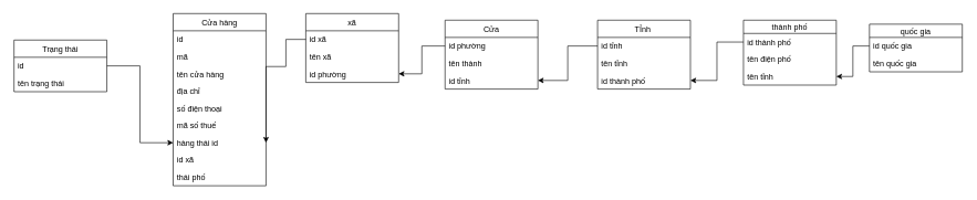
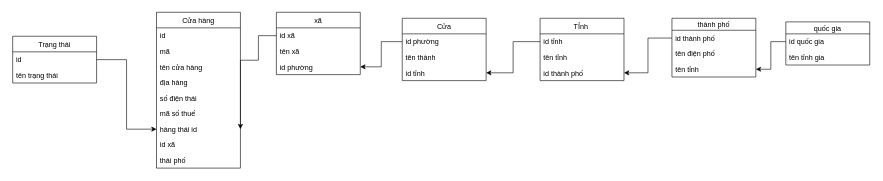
- <mxCell id="38" value="tên quốc gia" style="text;strokeColor=none;fillColor=none;align=left;verticalAlign=top;spacingLeft=4;spacingRight=4;overflow=hidden;rotatable=0;points=[[0,0.5],[1,0.5]];portConstraint=eastwest;" parent="36" vertex="1"><mxGeometry y="46" width="140" height="26" as="geometry" /></mxCell>
+ <mxCell id="38" value="tên tỉnh gia" style="text;strokeColor=none;fillColor=none;align=left;verticalAlign=top;spacingLeft=4;spacingRight=4;overflow=hidden;rotatable=0;points=[[0,0.5],[1,0.5]];portConstraint=eastwest;" parent="36" vertex="1"><mxGeometry y="46" width="140" height="26" as="geometry" /></mxCell>
- <mxCell id="6" value="địa chỉ" style="text;strokeColor=none;fillColor=none;align=left;verticalAlign=top;spacingLeft=4;spacingRight=4;overflow=hidden;rotatable=0;points=[[0,0.5],[1,0.5]];portConstraint=eastwest;" parent="2" vertex="1"><mxGeometry y="104" width="140" height="26" as="geometry" /></mxCell>
+ <mxCell id="6" value="địa hàng" style="text;strokeColor=none;fillColor=none;align=left;verticalAlign=top;spacingLeft=4;spacingRight=4;overflow=hidden;rotatable=0;points=[[0,0.5],[1,0.5]];portConstraint=eastwest;" parent="2" vertex="1"><mxGeometry y="104" width="140" height="26" as="geometry" /></mxCell>
- <mxCell id="7" value="số điện thoại" style="text;strokeColor=none;fillColor=none;align=left;verticalAlign=top;spacingLeft=4;spacingRight=4;overflow=hidden;rotatable=0;points=[[0,0.5],[1,0.5]];portConstraint=eastwest;" parent="2" vertex="1"><mxGeometry y="130" width="140" height="26" as="geometry" /></mxCell>
+ <mxCell id="7" value="số điện thái" style="text;strokeColor=none;fillColor=none;align=left;verticalAlign=top;spacingLeft=4;spacingRight=4;overflow=hidden;rotatable=0;points=[[0,0.5],[1,0.5]];portConstraint=eastwest;" parent="2" vertex="1"><mxGeometry y="130" width="140" height="26" as="geometry" /></mxCell>
